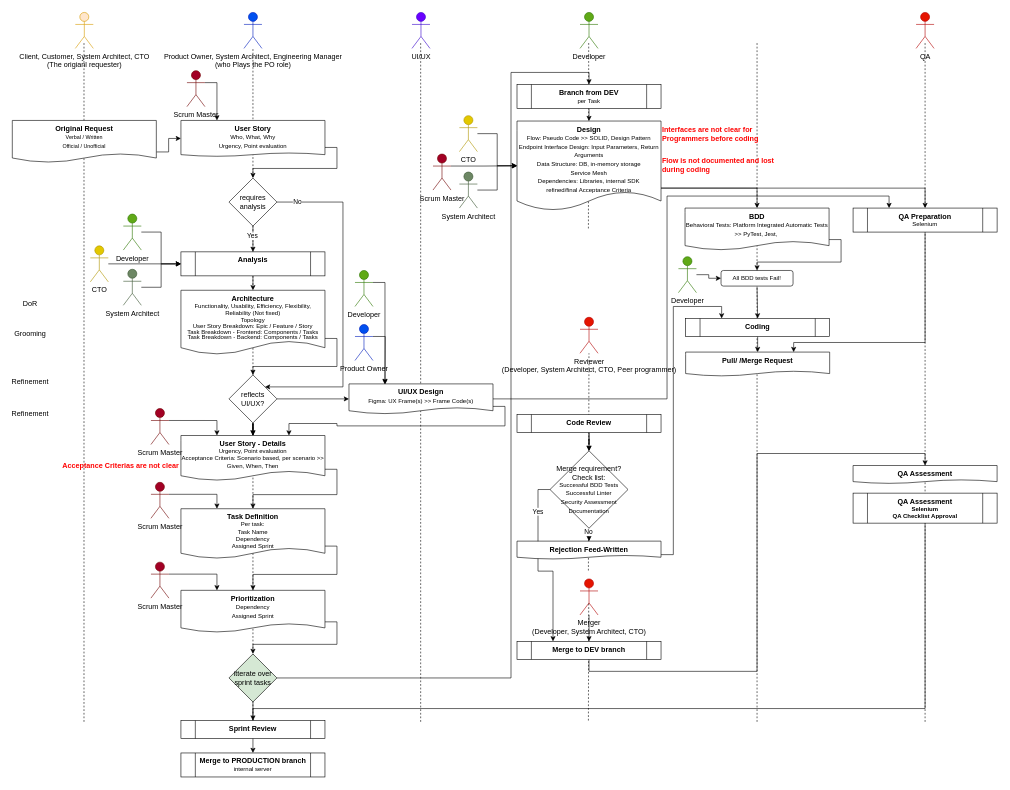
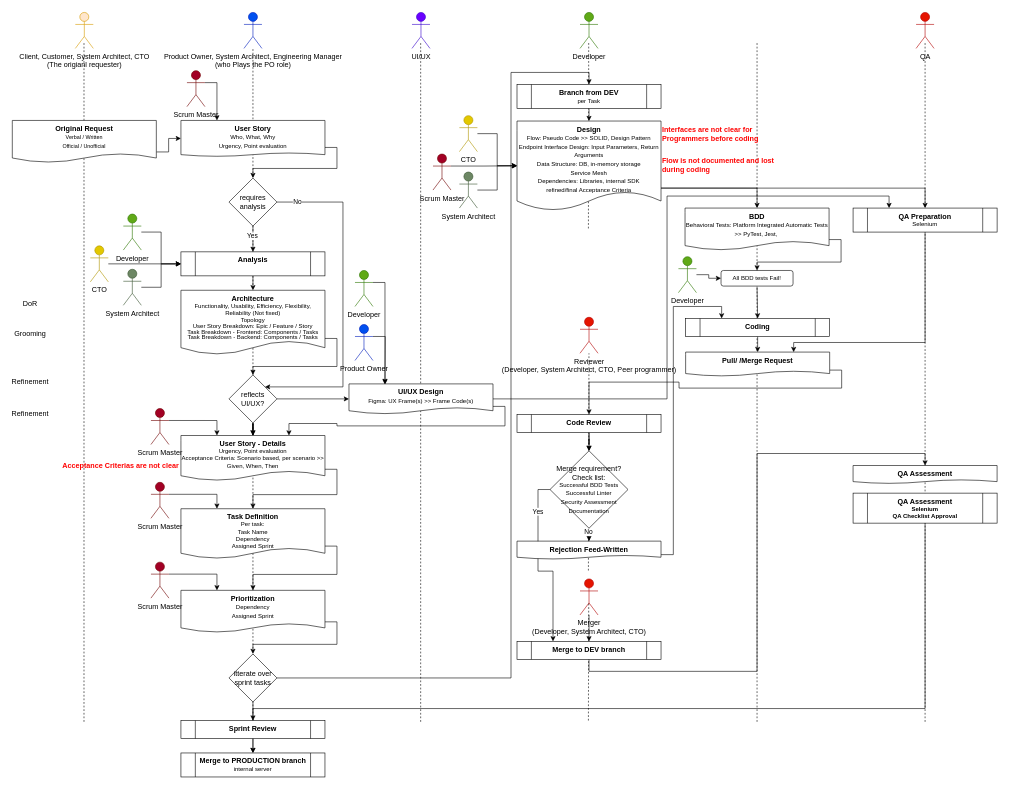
+ <mxCell id="66" style="edgeStyle=orthogonalEdgeStyle;rounded=0;orthogonalLoop=1;jettySize=auto;html=1;exitX=1;exitY=0.75;exitDx=0;exitDy=0;entryX=0.5;entryY=0;entryDx=0;entryDy=0;" parent="1" source="67" target="90" edge="1"><mxGeometry relative="1" as="geometry"><Array as="points"><mxPoint x="1402" y="616" /><mxPoint x="1402" y="646" /><mxPoint x="1131" y="646" /><mxPoint x="1131" y="636" /><mxPoint x="981" y="636" /></Array></mxGeometry></mxCell>
- <mxCell id="58" value="itterate over sprint tasks" style="rhombus;whiteSpace=wrap;html=1;fillColor=#d5e8d4;" parent="1" vertex="1"><mxGeometry x="381" y="1089" width="80" height="80" as="geometry" /></mxCell>
+ <mxCell id="58" value="itterate over sprint tasks" style="rhombus;whiteSpace=wrap;html=1;" parent="1" vertex="1"><mxGeometry x="381" y="1089" width="80" height="80" as="geometry" /></mxCell>
+ <mxCell id="110" style="edgeStyle=orthogonalEdgeStyle;rounded=0;orthogonalLoop=1;jettySize=auto;html=1;exitX=0.5;exitY=1;exitDx=0;exitDy=0;entryX=0.5;entryY=0;entryDx=0;entryDy=0;" parent="1" source="111" target="112" edge="1"><mxGeometry relative="1" as="geometry" /></mxCell>
